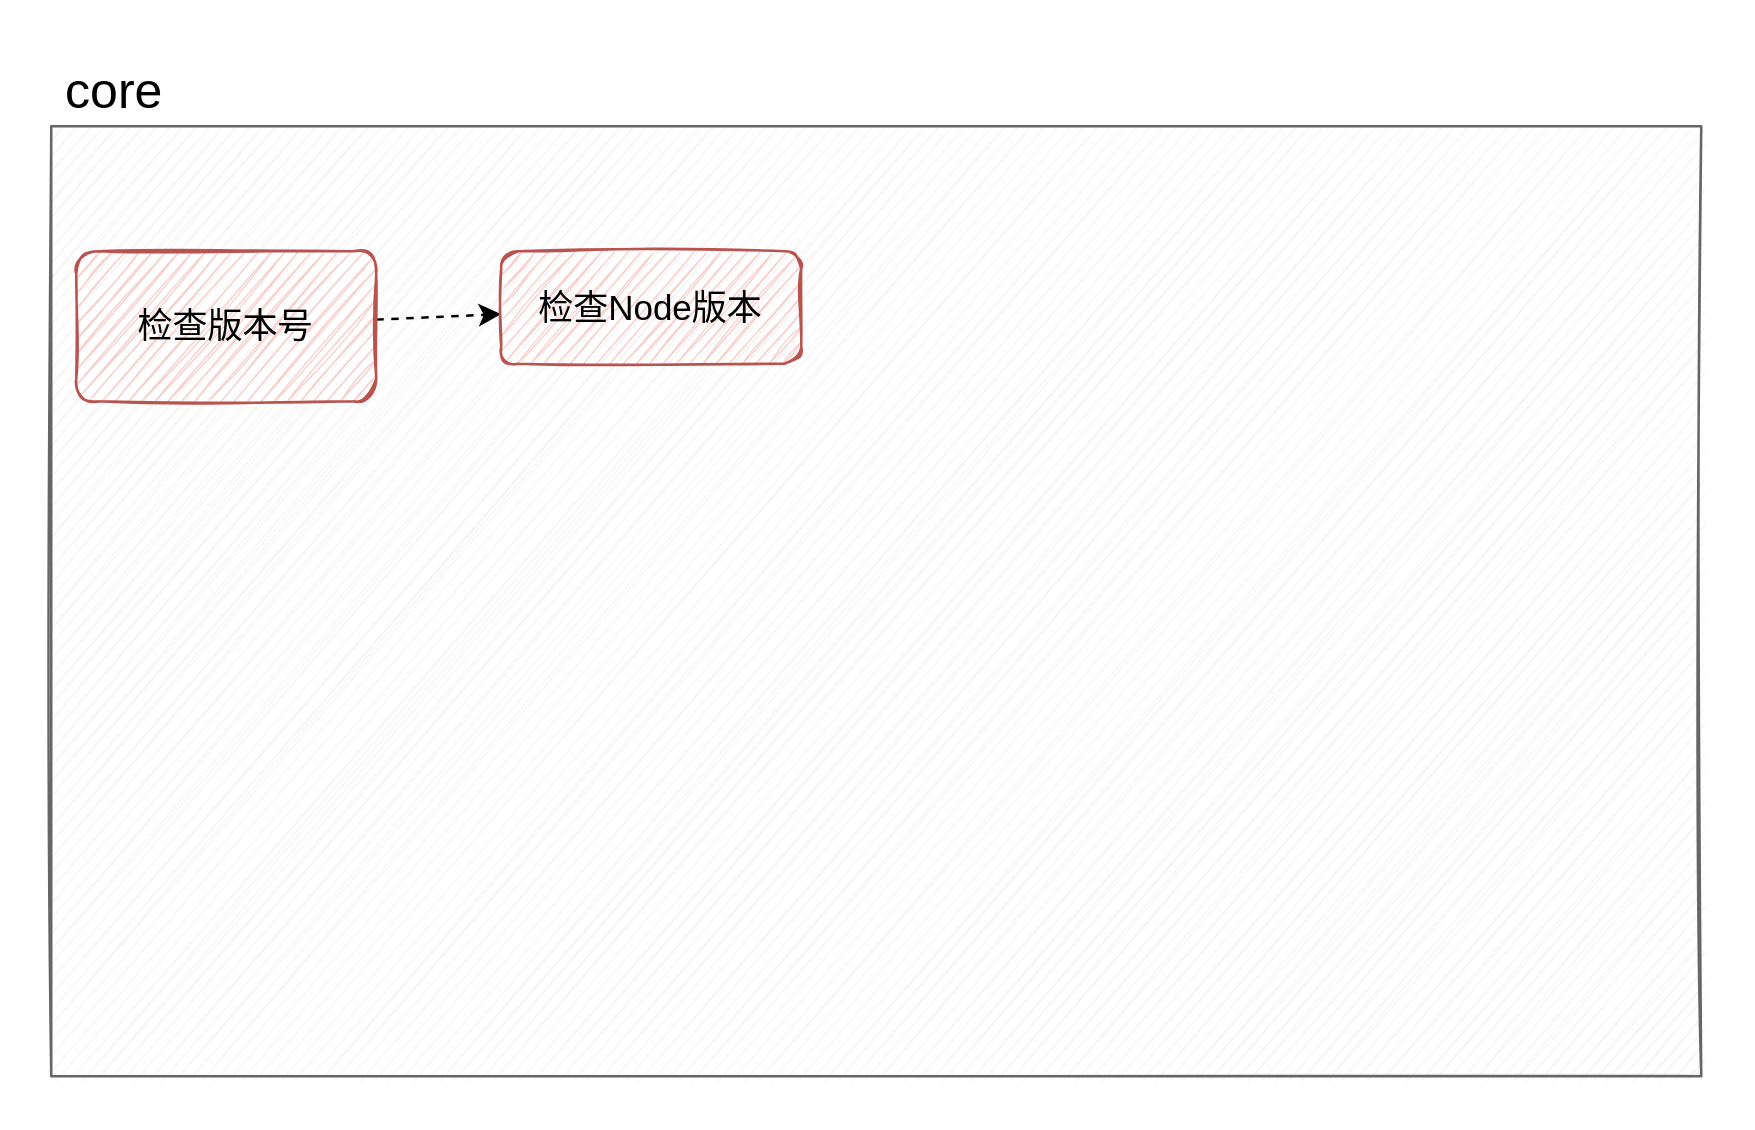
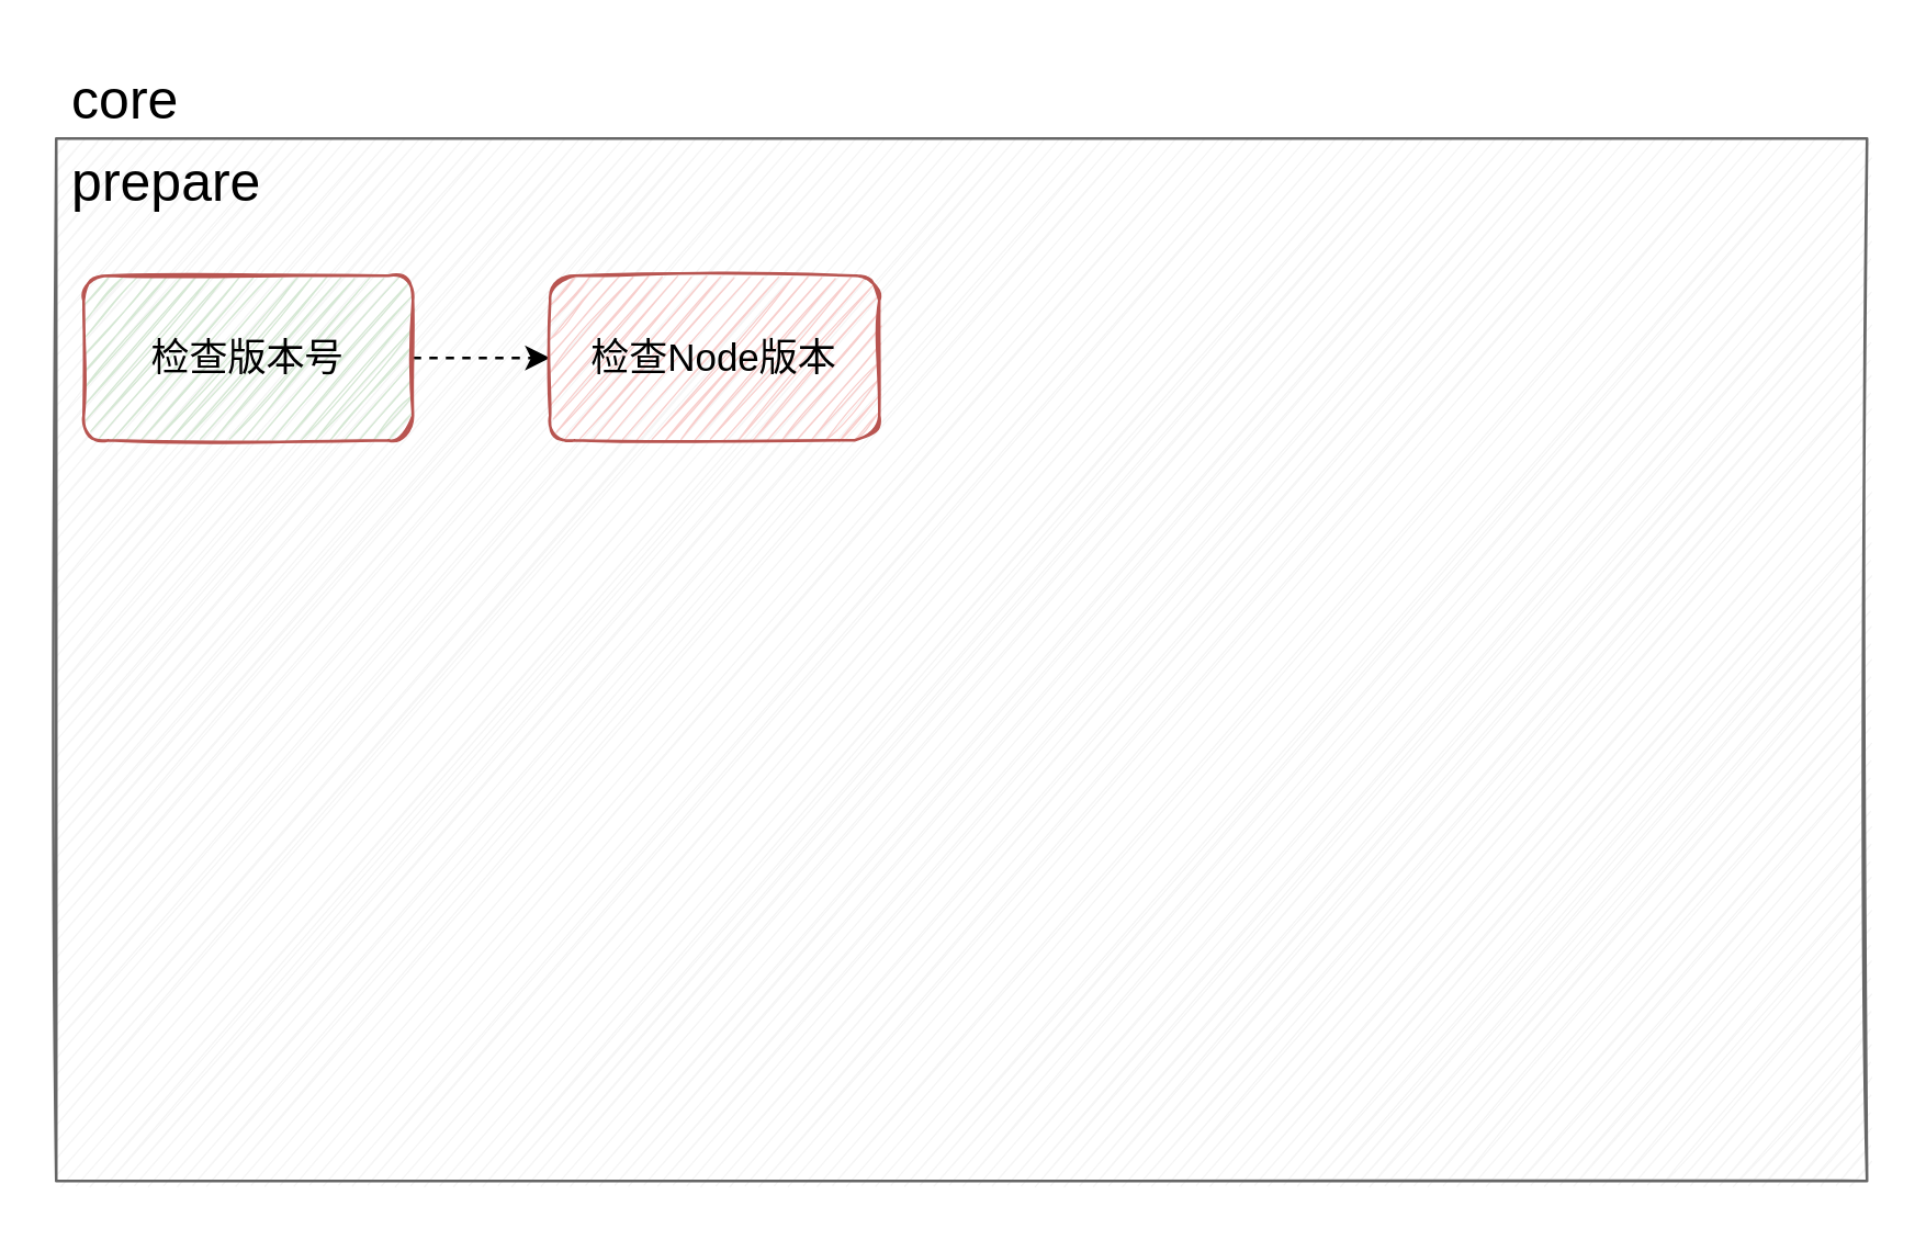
+ <mxCell id="6" value="prepare" style="text;html=1;align=center;verticalAlign=middle;resizable=0;points=[];autosize=1;strokeColor=none;fillColor=none;fontSize=20;" vertex="1" parent="1"><mxGeometry x="20" y="50" width="80" height="30" as="geometry" /></mxCell>
- <mxCell id="7" value="检查Node版本" style="rounded=1;whiteSpace=wrap;html=1;fontSize=14;fillColor=#f8cecc;strokeColor=#b85450;shadow=0;sketch=1;" vertex="1" parent="1"><mxGeometry x="200" y="100" width="120" height="45" as="geometry" /></mxCell>
+ <mxCell id="7" value="检查Node版本" style="rounded=1;whiteSpace=wrap;html=1;fontSize=14;fillColor=#f8cecc;strokeColor=#b85450;shadow=0;sketch=1;" vertex="1" parent="1"><mxGeometry x="200" y="100" width="120" height="60" as="geometry" /></mxCell>
- <mxCell id="5" value="检查版本号" style="rounded=1;whiteSpace=wrap;html=1;fontSize=14;fillColor=#f8cecc;strokeColor=#b85450;shadow=0;sketch=1;" vertex="1" parent="1"><mxGeometry x="30" y="100" width="120" height="60" as="geometry" /></mxCell>
+ <mxCell id="5" value="检查版本号" style="rounded=1;whiteSpace=wrap;html=1;fontSize=14;fillColor=#d5e8d4;strokeColor=#b85450;shadow=0;sketch=1;" vertex="1" parent="1"><mxGeometry x="30" y="100" width="120" height="60" as="geometry" /></mxCell>
